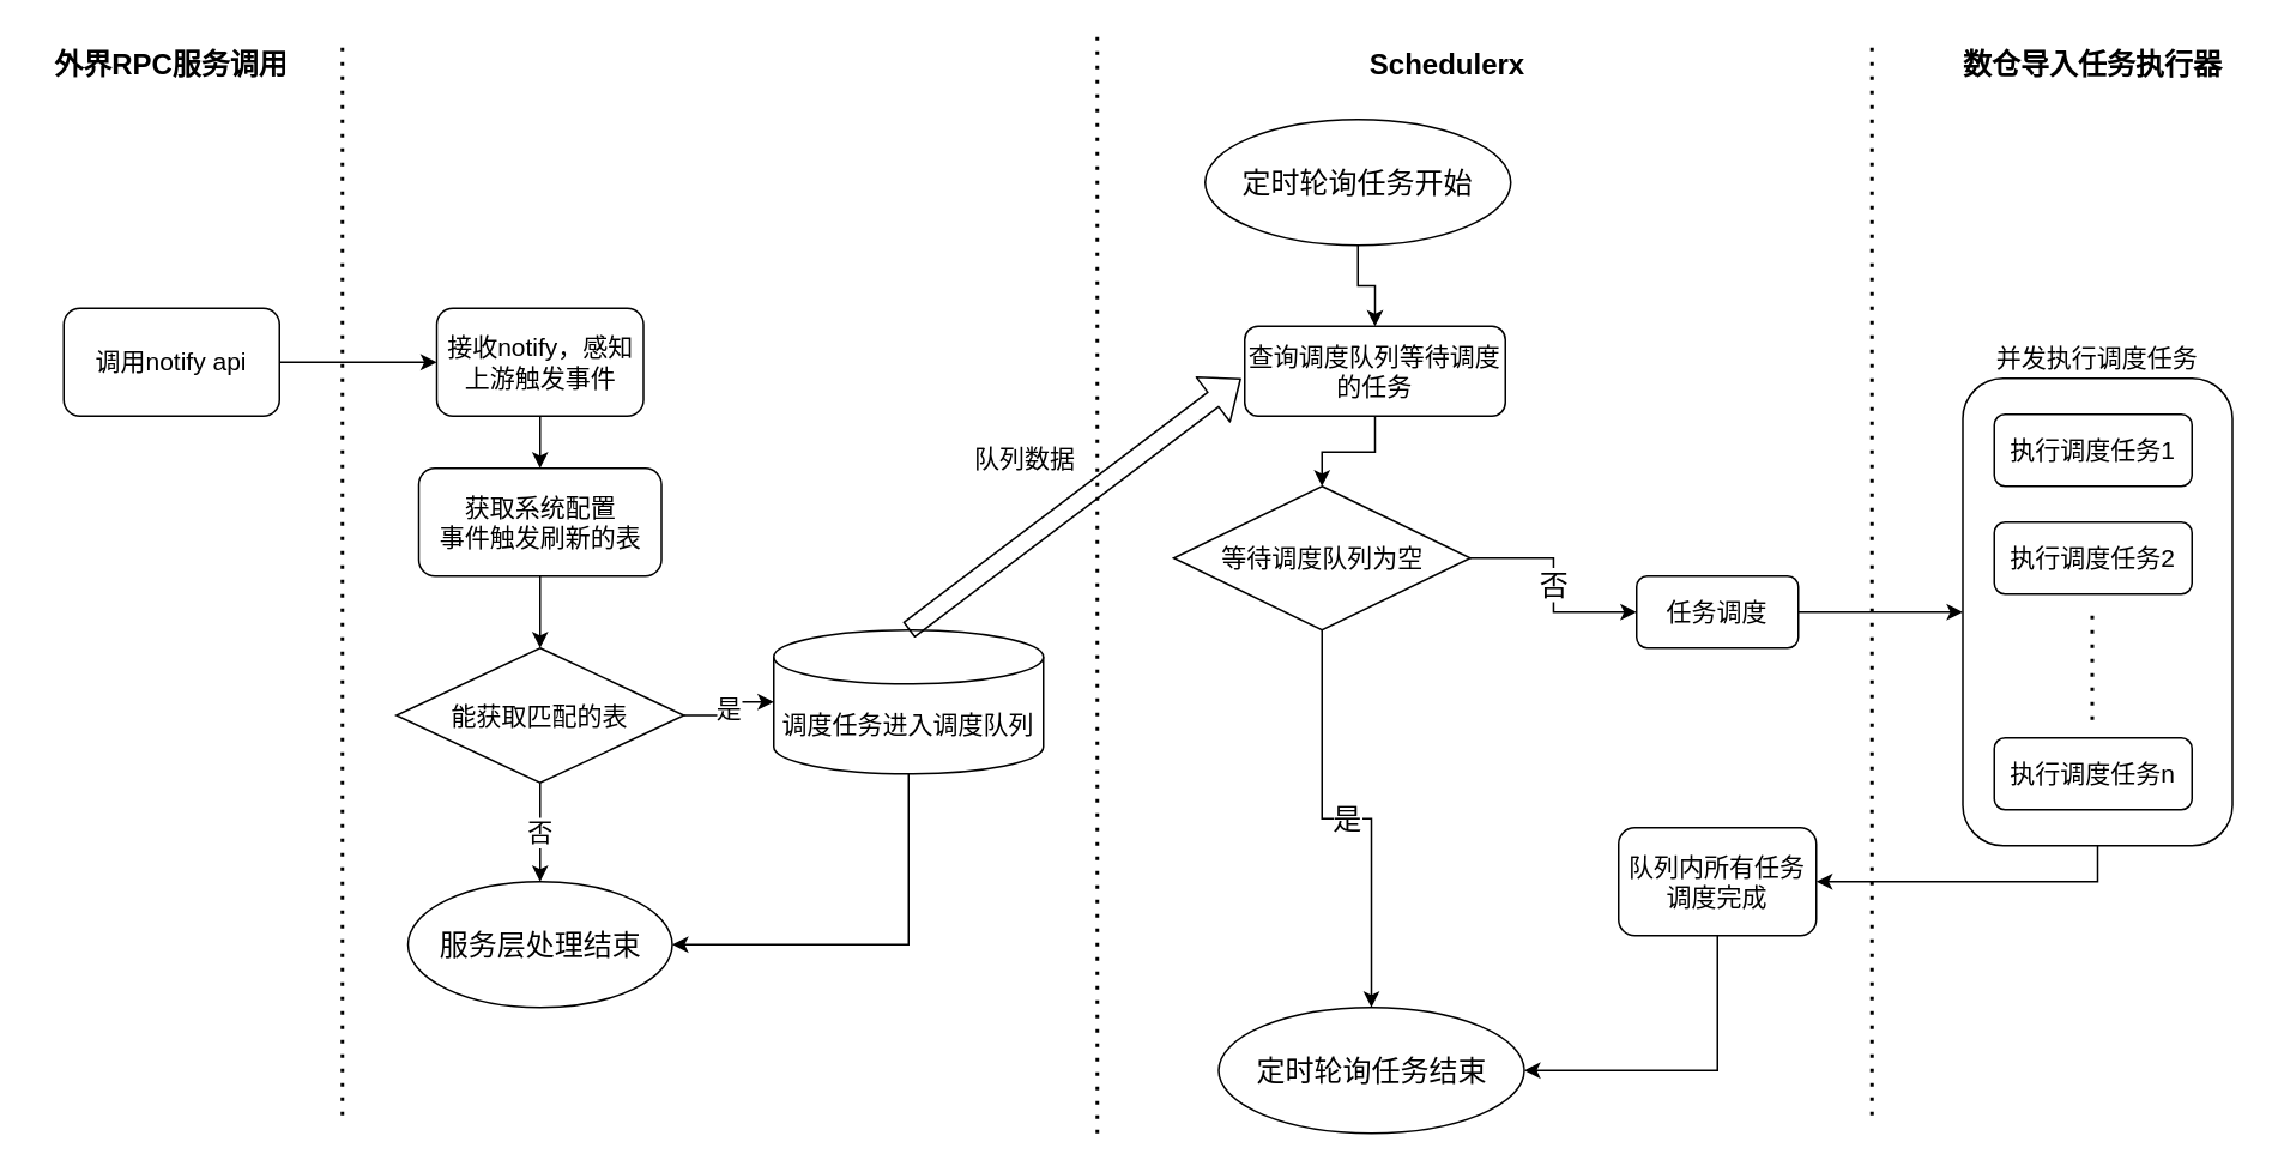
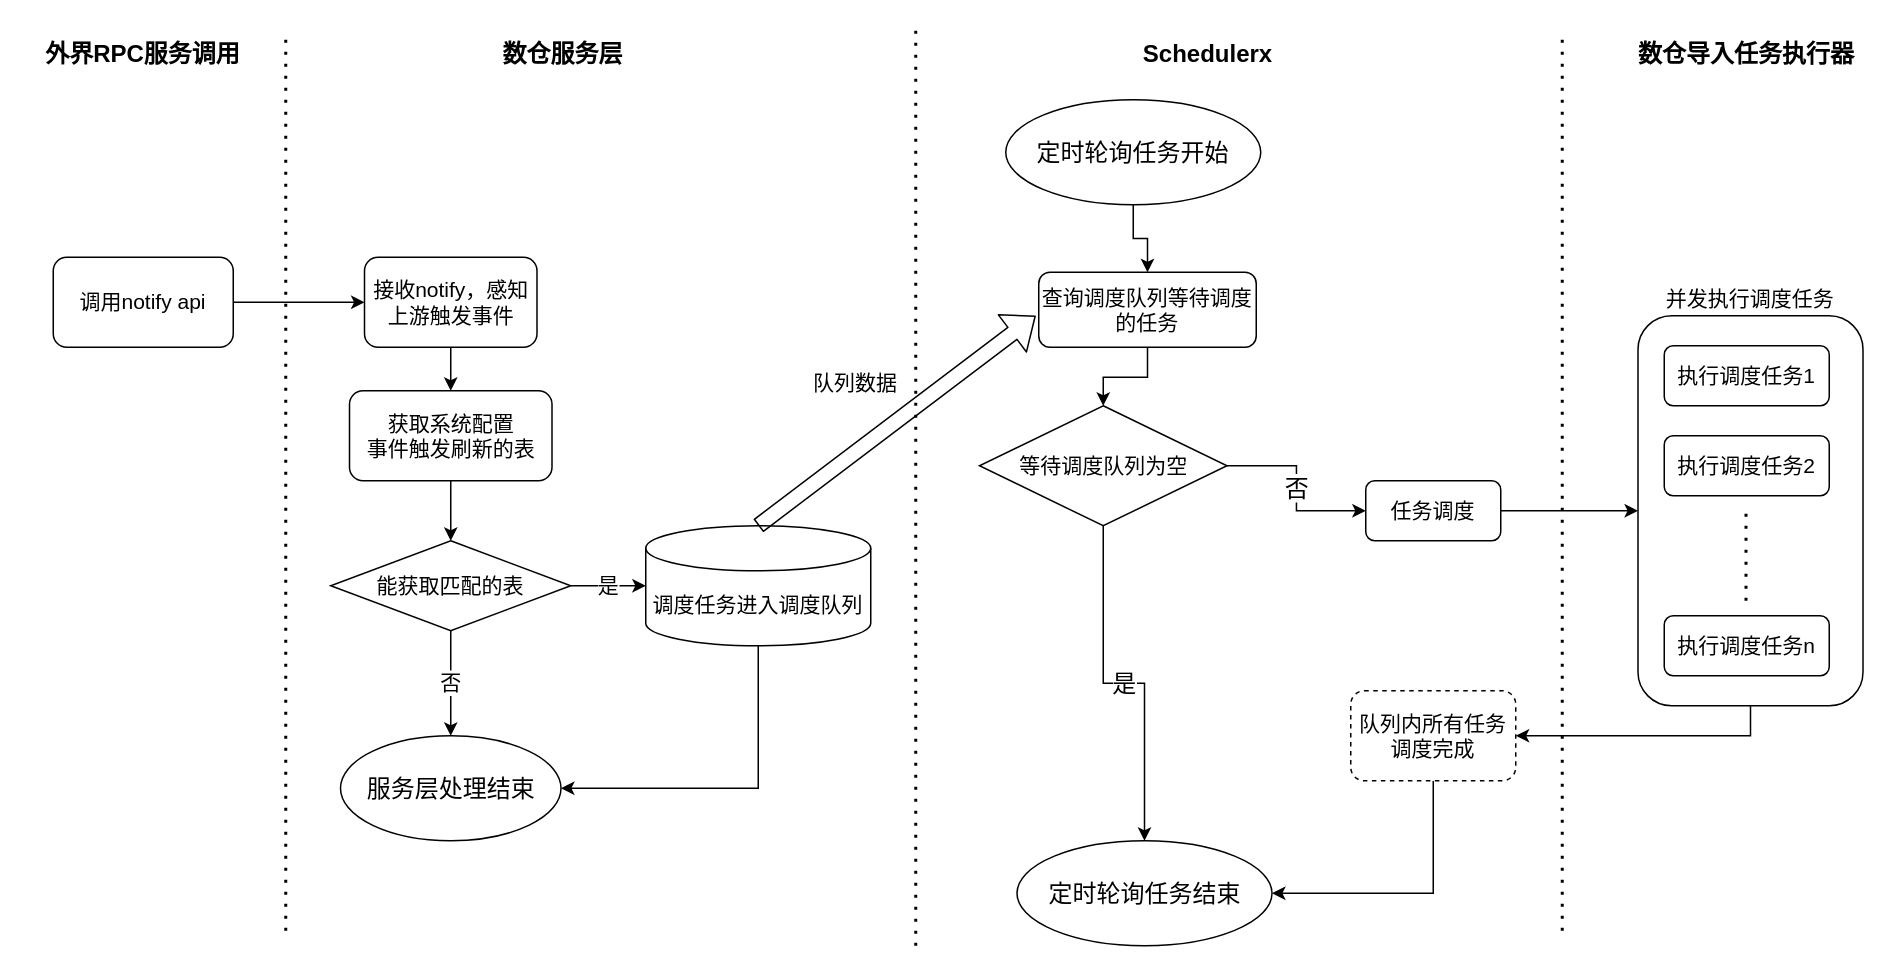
+ <mxCell id="8" value="&lt;font style=&quot;font-size: 16px&quot;&gt;&lt;b&gt;数仓服务层&lt;/b&gt;&lt;/font&gt;" style="text;html=1;strokeColor=none;fillColor=none;align=center;verticalAlign=middle;whiteSpace=wrap;rounded=0;" vertex="1" parent="1"><mxGeometry x="300" y="20" width="150" height="30" as="geometry" /></mxCell>
- <mxCell id="15" value="&lt;font style=&quot;font-size: 14px&quot;&gt;能获取匹配的表&lt;/font&gt;" style="rhombus;whiteSpace=wrap;html=1;" vertex="1" parent="1"><mxGeometry x="220" y="360" width="160" height="75" as="geometry" /></mxCell>
+ <mxCell id="15" value="&lt;font style=&quot;font-size: 14px&quot;&gt;能获取匹配的表&lt;/font&gt;" style="rhombus;whiteSpace=wrap;html=1;" vertex="1" parent="1"><mxGeometry x="220" y="360" width="160" height="60" as="geometry" /></mxCell>
- <mxCell id="36" value="&lt;span style=&quot;font-size: 14px&quot;&gt;队列内所有任务调度完成&lt;/span&gt;" style="rounded=1;whiteSpace=wrap;html=1;" vertex="1" parent="1"><mxGeometry x="900" y="460" width="110" height="60" as="geometry" /></mxCell>
+ <mxCell id="36" value="&lt;span style=&quot;font-size: 14px&quot;&gt;队列内所有任务调度完成&lt;/span&gt;" style="rounded=1;whiteSpace=wrap;html=1;dashed=1;" vertex="1" parent="1"><mxGeometry x="900" y="460" width="110" height="60" as="geometry" /></mxCell>
